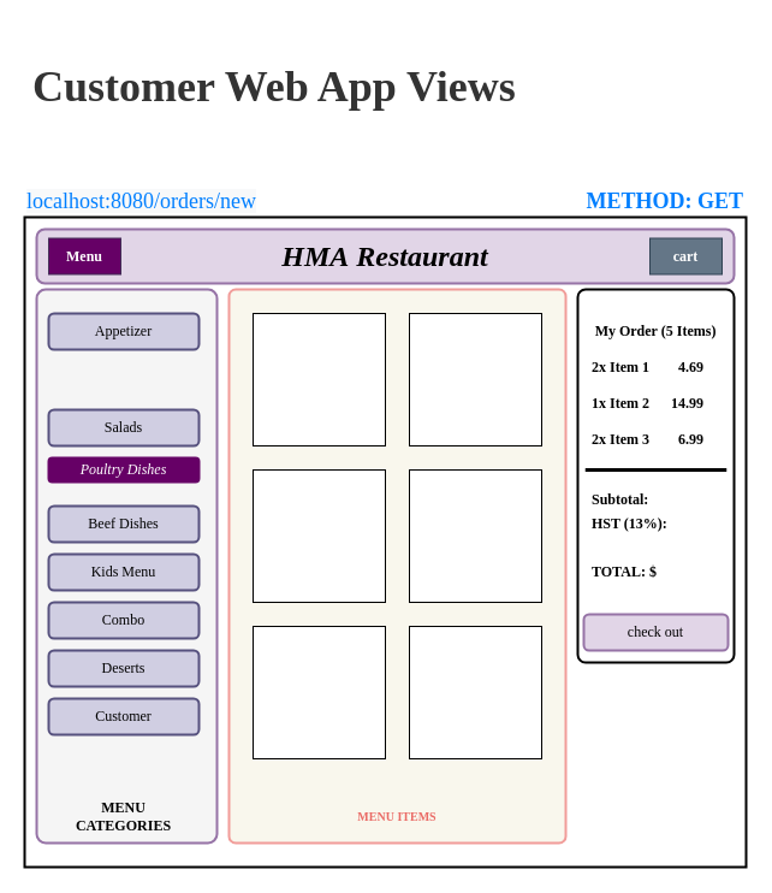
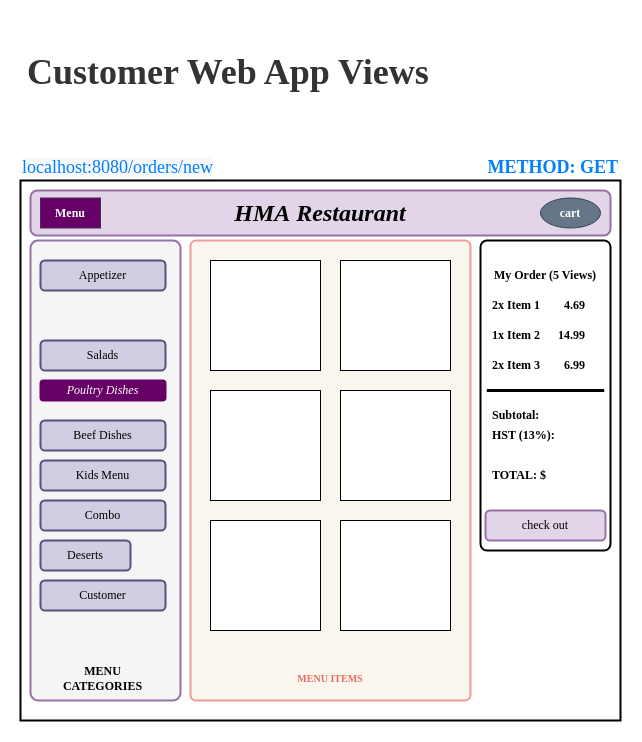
- <mxCell id="33" value="cart" style="whiteSpace=wrap;html=1;fillColor=#647687;strokeColor=#314354;fontStyle=1;fontFamily=Bungee;fontSource=https%3A%2F%2Ffonts.googleapis.com%2Fcss%3Ffamily%3DBungee;fontColor=#ffffff;" vertex="1" parent="1"><mxGeometry x="540" y="197.5" width="60" height="30" as="geometry" /></mxCell>
+ <mxCell id="33" value="cart" style="ellipse;whiteSpace=wrap;html=1;fillColor=#647687;strokeColor=#314354;fontStyle=1;fontFamily=Bungee;fontSource=https%3A%2F%2Ffonts.googleapis.com%2Fcss%3Ffamily%3DBungee;fontColor=#ffffff;" vertex="1" parent="1"><mxGeometry x="540" y="197.5" width="60" height="30" as="geometry" /></mxCell>
- <mxCell id="22" value="My Order (5 Items)" style="rounded=0;whiteSpace=wrap;html=1;fontStyle=1;shadow=0;strokeColor=none;fontFamily=Ubuntu;fontSource=https%3A%2F%2Ffonts.googleapis.com%2Fcss%3Ffamily%3DUbuntu;" vertex="1" parent="1"><mxGeometry x="490" y="260" width="110" height="30" as="geometry" /></mxCell>
+ <mxCell id="22" value="My Order (5 Views)" style="rounded=0;whiteSpace=wrap;html=1;fontStyle=1;shadow=0;strokeColor=none;fontFamily=Ubuntu;fontSource=https%3A%2F%2Ffonts.googleapis.com%2Fcss%3Ffamily%3DUbuntu;" vertex="1" parent="1"><mxGeometry x="490" y="260" width="110" height="30" as="geometry" /></mxCell>
- <mxCell id="10" value="Deserts" style="rounded=1;whiteSpace=wrap;html=1;fillColor=#d0cee2;strokeColor=#56517e;fontFamily=Bungee;fontSource=https%3A%2F%2Ffonts.googleapis.com%2Fcss%3Ffamily%3DBungee;strokeWidth=2;fontStyle=0;" vertex="1" parent="1"><mxGeometry x="40" y="540" width="125" height="30" as="geometry" /></mxCell>
+ <mxCell id="10" value="Deserts" style="rounded=1;whiteSpace=wrap;html=1;fillColor=#d0cee2;strokeColor=#56517e;fontFamily=Bungee;fontSource=https%3A%2F%2Ffonts.googleapis.com%2Fcss%3Ffamily%3DBungee;strokeWidth=2;fontStyle=0;" vertex="1" parent="1"><mxGeometry x="40" y="540" width="90" height="30" as="geometry" /></mxCell>
